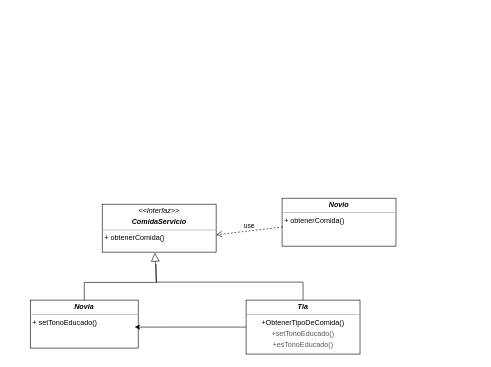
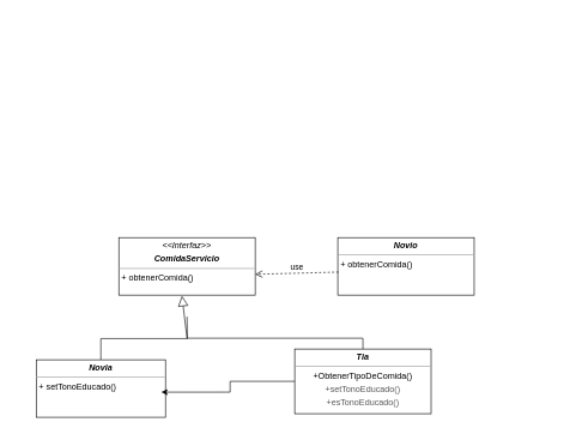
- <mxCell id="3" value="&lt;p style=&quot;margin:0px;margin-top:4px;text-align:center;&quot;&gt;&lt;i&gt;&lt;font style=&quot;vertical-align: inherit;&quot;&gt;&lt;font style=&quot;vertical-align: inherit;&quot;&gt;&lt;font style=&quot;vertical-align: inherit;&quot;&gt;&lt;font style=&quot;vertical-align: inherit;&quot;&gt;&lt;font style=&quot;vertical-align: inherit;&quot;&gt;&lt;font style=&quot;vertical-align: inherit;&quot;&gt;&amp;lt;&amp;lt;Interfaz&amp;gt;&amp;gt;&lt;/font&gt;&lt;/font&gt;&lt;/font&gt;&lt;/font&gt;&lt;/font&gt;&lt;/font&gt;&lt;/i&gt;&lt;/p&gt;&lt;p style=&quot;margin:0px;margin-top:4px;text-align:center;&quot;&gt;&lt;i&gt;&lt;font style=&quot;vertical-align: inherit;&quot;&gt;&lt;font style=&quot;vertical-align: inherit;&quot;&gt;&lt;b&gt;&lt;font style=&quot;vertical-align: inherit;&quot;&gt;&lt;font style=&quot;vertical-align: inherit;&quot;&gt;ComidaServicio&lt;/font&gt;&lt;/font&gt;&lt;/b&gt;&lt;/font&gt;&lt;/font&gt;&lt;/i&gt;&lt;/p&gt;&lt;hr size=&quot;1&quot;&gt;&lt;p style=&quot;margin:0px;margin-left:4px;&quot;&gt;&lt;font style=&quot;vertical-align: inherit;&quot;&gt;&lt;font style=&quot;vertical-align: inherit;&quot;&gt;&lt;font style=&quot;vertical-align: inherit;&quot;&gt;&lt;font style=&quot;vertical-align: inherit;&quot;&gt;+ obtenerComida()&lt;/font&gt;&lt;/font&gt;&lt;/font&gt;&lt;/font&gt;&lt;br&gt;&lt;br&gt;&lt;/p&gt;" style="verticalAlign=top;align=left;overflow=fill;fontSize=12;fontFamily=Helvetica;html=1;whiteSpace=wrap;" vertex="1" parent="1"><mxGeometry x="170" y="340" width="190" height="80" as="geometry" /></mxCell>
+ <mxCell id="3" value="&lt;p style=&quot;margin:0px;margin-top:4px;text-align:center;&quot;&gt;&lt;i&gt;&lt;font style=&quot;vertical-align: inherit;&quot;&gt;&lt;font style=&quot;vertical-align: inherit;&quot;&gt;&lt;font style=&quot;vertical-align: inherit;&quot;&gt;&lt;font style=&quot;vertical-align: inherit;&quot;&gt;&lt;font style=&quot;vertical-align: inherit;&quot;&gt;&lt;font style=&quot;vertical-align: inherit;&quot;&gt;&amp;lt;&amp;lt;Interfaz&amp;gt;&amp;gt;&lt;/font&gt;&lt;/font&gt;&lt;/font&gt;&lt;/font&gt;&lt;/font&gt;&lt;/font&gt;&lt;/i&gt;&lt;/p&gt;&lt;p style=&quot;margin:0px;margin-top:4px;text-align:center;&quot;&gt;&lt;i&gt;&lt;font style=&quot;vertical-align: inherit;&quot;&gt;&lt;font style=&quot;vertical-align: inherit;&quot;&gt;&lt;b&gt;&lt;font style=&quot;vertical-align: inherit;&quot;&gt;&lt;font style=&quot;vertical-align: inherit;&quot;&gt;ComidaServicio&lt;/font&gt;&lt;/font&gt;&lt;/b&gt;&lt;/font&gt;&lt;/font&gt;&lt;/i&gt;&lt;/p&gt;&lt;hr size=&quot;1&quot;&gt;&lt;p style=&quot;margin:0px;margin-left:4px;&quot;&gt;&lt;font style=&quot;vertical-align: inherit;&quot;&gt;&lt;font style=&quot;vertical-align: inherit;&quot;&gt;&lt;font style=&quot;vertical-align: inherit;&quot;&gt;&lt;font style=&quot;vertical-align: inherit;&quot;&gt;+ obtenerComida()&lt;/font&gt;&lt;/font&gt;&lt;/font&gt;&lt;/font&gt;&lt;br&gt;&lt;br&gt;&lt;/p&gt;" style="verticalAlign=top;align=left;overflow=fill;fontSize=12;fontFamily=Helvetica;html=1;whiteSpace=wrap;" vertex="1" parent="1"><mxGeometry x="165" y="330" width="190" height="80" as="geometry" /></mxCell>
- <mxCell id="7" value="&lt;p style=&quot;margin:0px;margin-top:4px;text-align:center;&quot;&gt;&lt;b&gt;&lt;i&gt;&lt;font style=&quot;vertical-align: inherit;&quot;&gt;&lt;font style=&quot;vertical-align: inherit;&quot;&gt;Tia&lt;/font&gt;&lt;/font&gt;&lt;/i&gt;&lt;/b&gt;&lt;/p&gt;&lt;hr size=&quot;1&quot;&gt;&lt;p style=&quot;border-color: var(--border-color); margin: 4px 0px 0px; text-align: center;&quot;&gt;+ObtenerTipoDeComida()&lt;/p&gt;&lt;p style=&quot;border-color: var(--border-color); margin: 4px 0px 0px; text-align: center;&quot;&gt;&lt;span style=&quot;border-color: var(--border-color); background-color: transparent; color: rgb(89, 89, 89); font-family: Arial, sans-serif; text-align: left;&quot;&gt;+setTonoEducado()&lt;/span&gt;&lt;/p&gt;&lt;p style=&quot;border-color: var(--border-color); margin: 4px 0px 0px; text-align: center;&quot;&gt;&lt;span style=&quot;border-color: var(--border-color); background-color: transparent; color: rgb(89, 89, 89); font-family: Arial, sans-serif; text-align: left;&quot;&gt;+esTonoEducado()&lt;/span&gt;&lt;/p&gt;&lt;p style=&quot;margin:0px;margin-left:4px;&quot;&gt;&lt;br&gt;&lt;/p&gt;" style="verticalAlign=top;align=left;overflow=fill;fontSize=12;fontFamily=Helvetica;html=1;whiteSpace=wrap;" vertex="1" parent="1"><mxGeometry x="410" y="500" width="190" height="90" as="geometry" /></mxCell>
+ <mxCell id="7" value="&lt;p style=&quot;margin:0px;margin-top:4px;text-align:center;&quot;&gt;&lt;b&gt;&lt;i&gt;&lt;font style=&quot;vertical-align: inherit;&quot;&gt;&lt;font style=&quot;vertical-align: inherit;&quot;&gt;Tia&lt;/font&gt;&lt;/font&gt;&lt;/i&gt;&lt;/b&gt;&lt;/p&gt;&lt;hr size=&quot;1&quot;&gt;&lt;p style=&quot;border-color: var(--border-color); margin: 4px 0px 0px; text-align: center;&quot;&gt;+ObtenerTipoDeComida()&lt;/p&gt;&lt;p style=&quot;border-color: var(--border-color); margin: 4px 0px 0px; text-align: center;&quot;&gt;&lt;span style=&quot;border-color: var(--border-color); background-color: transparent; color: rgb(89, 89, 89); font-family: Arial, sans-serif; text-align: left;&quot;&gt;+setTonoEducado()&lt;/span&gt;&lt;/p&gt;&lt;p style=&quot;border-color: var(--border-color); margin: 4px 0px 0px; text-align: center;&quot;&gt;&lt;span style=&quot;border-color: var(--border-color); background-color: transparent; color: rgb(89, 89, 89); font-family: Arial, sans-serif; text-align: left;&quot;&gt;+esTonoEducado()&lt;/span&gt;&lt;/p&gt;&lt;p style=&quot;margin:0px;margin-left:4px;&quot;&gt;&lt;br&gt;&lt;/p&gt;" style="verticalAlign=top;align=left;overflow=fill;fontSize=12;fontFamily=Helvetica;html=1;whiteSpace=wrap;" vertex="1" parent="1"><mxGeometry x="410" y="485" width="190" height="90" as="geometry" /></mxCell>
